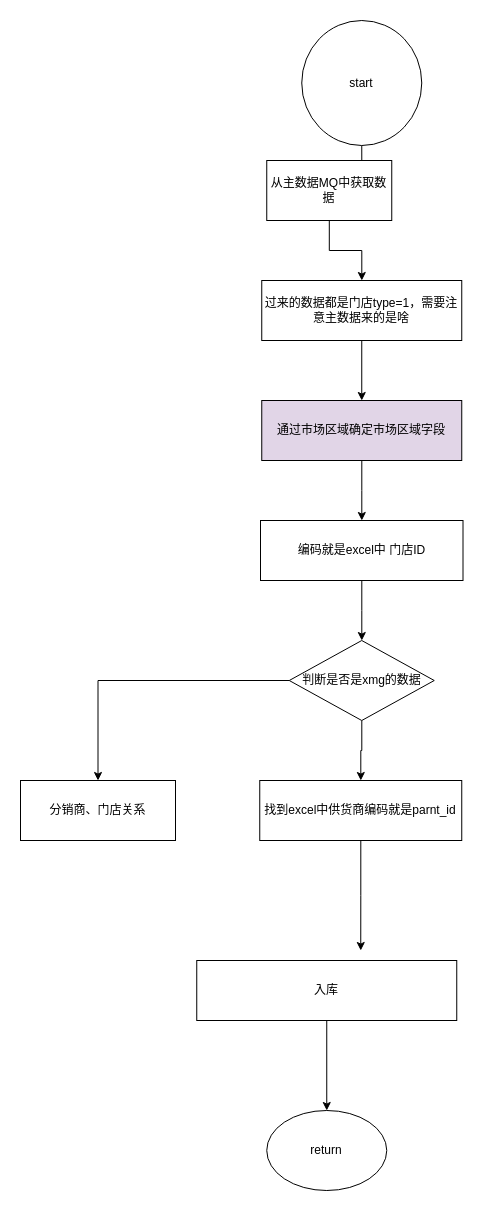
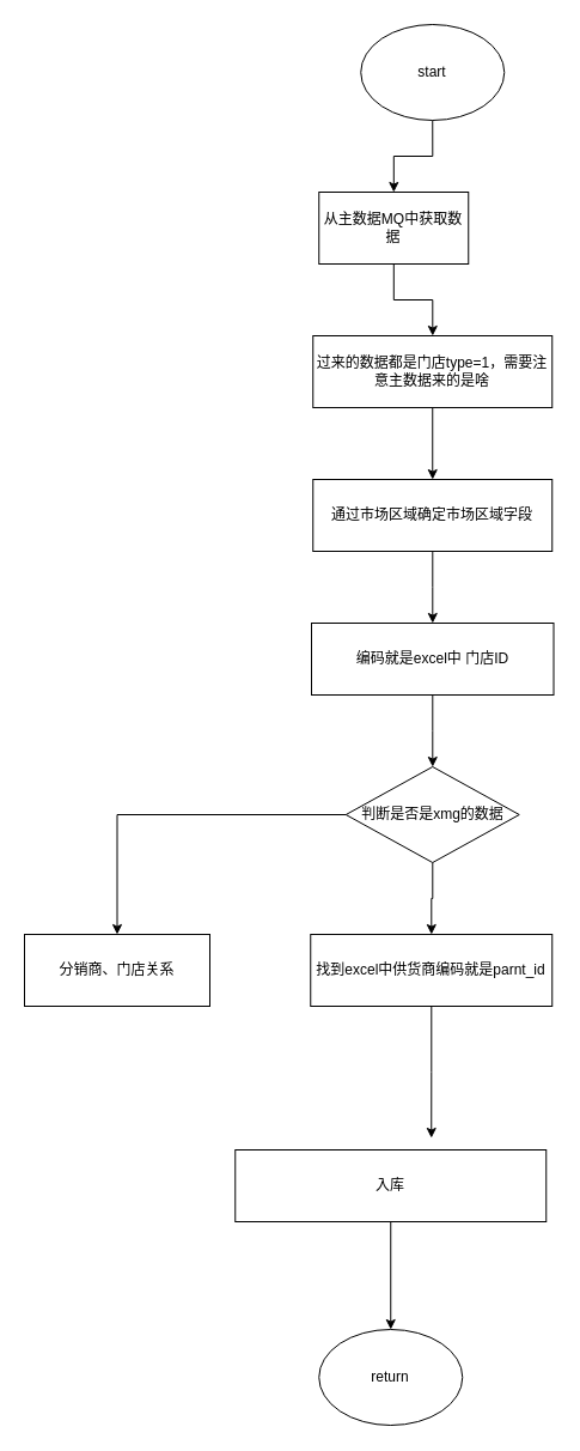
- <mxCell id="3" value="start" style="ellipse;whiteSpace=wrap;html=1;" vertex="1" parent="1"><mxGeometry x="301.25" y="20" width="120" height="125" as="geometry" /></mxCell>
+ <mxCell id="3" value="start" style="ellipse;whiteSpace=wrap;html=1;" vertex="1" parent="1"><mxGeometry x="301.25" y="20" width="120" height="80" as="geometry" /></mxCell>
- <mxCell id="16" value="通过市场区域确定市场区域字段" style="rounded=0;whiteSpace=wrap;html=1;fillColor=#e1d5e7;" vertex="1" parent="1"><mxGeometry x="261.25" y="400" width="200" height="60" as="geometry" /></mxCell>
+ <mxCell id="16" value="通过市场区域确定市场区域字段" style="rounded=0;whiteSpace=wrap;html=1;" vertex="1" parent="1"><mxGeometry x="261.25" y="400" width="200" height="60" as="geometry" /></mxCell>
